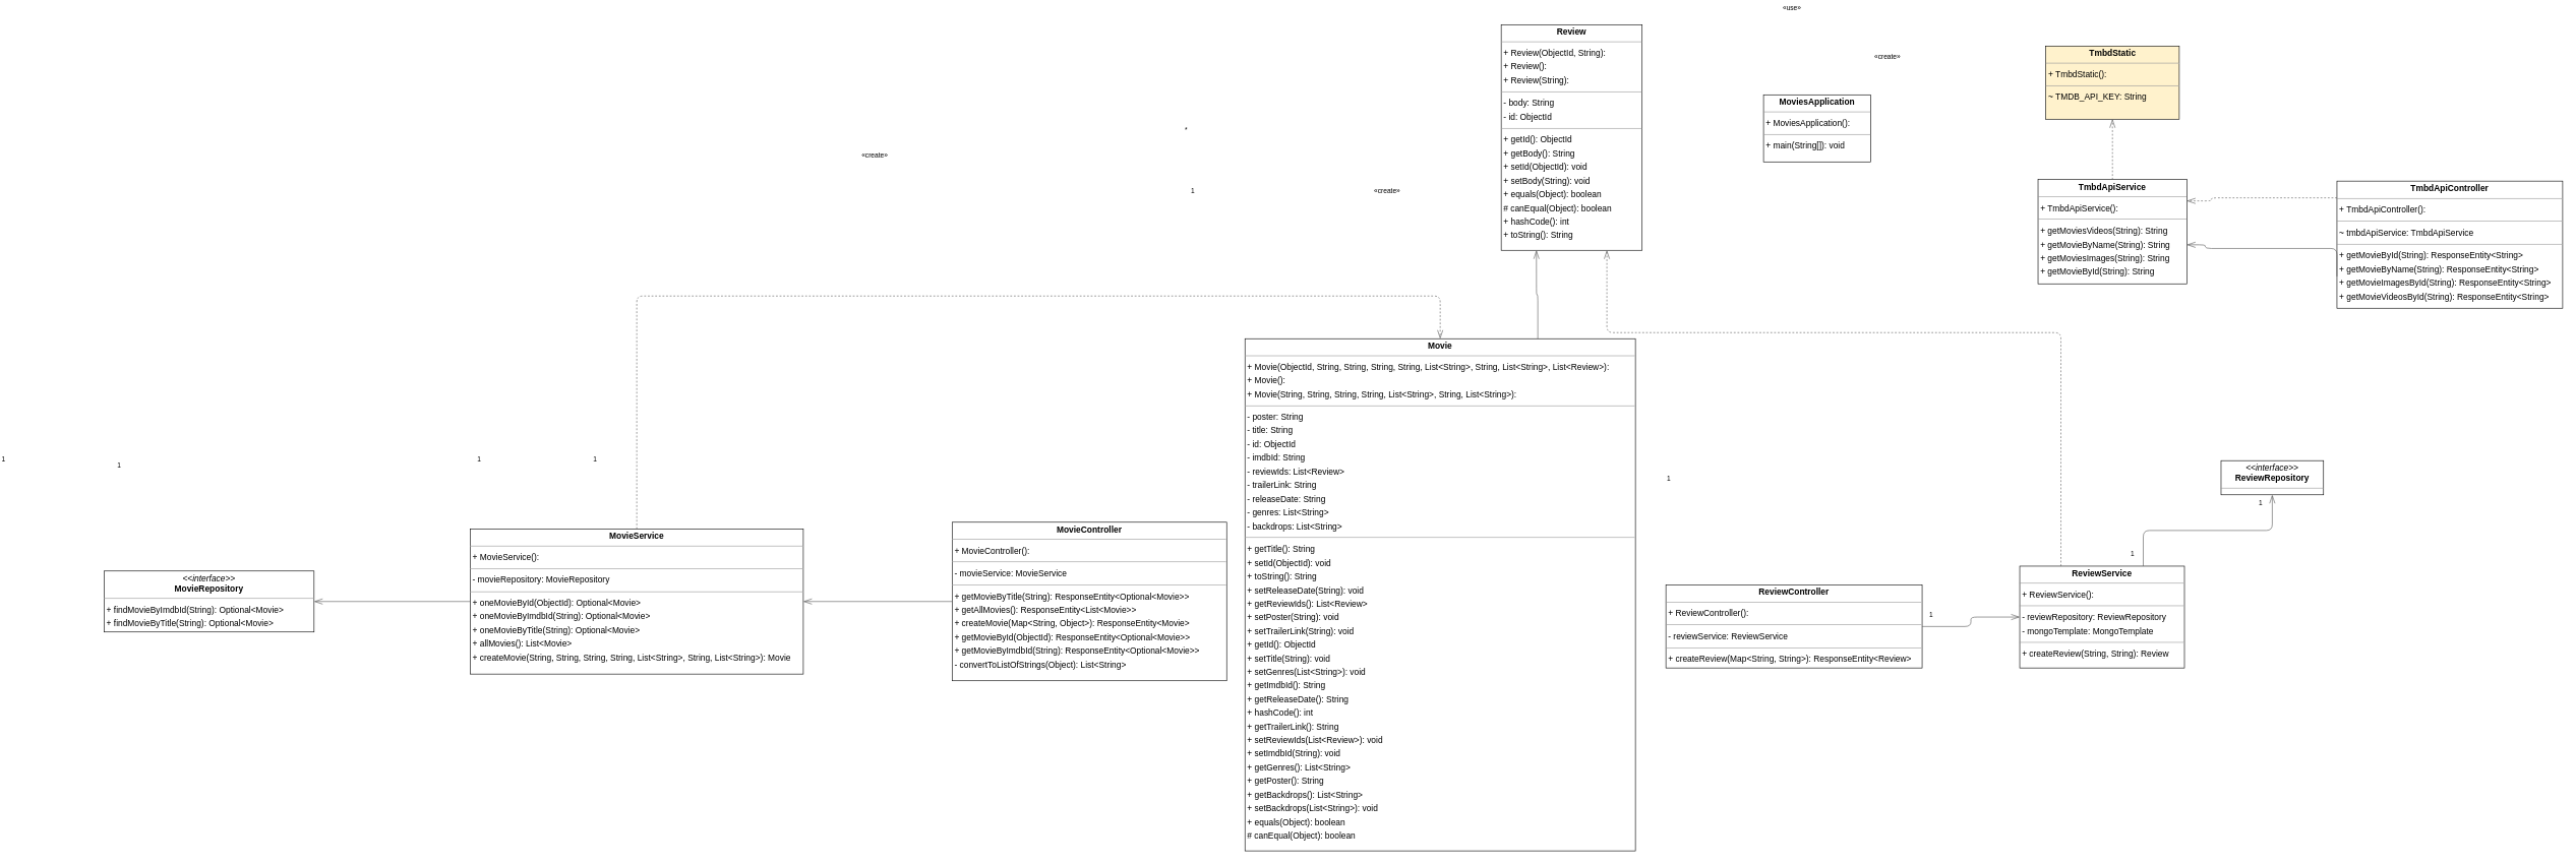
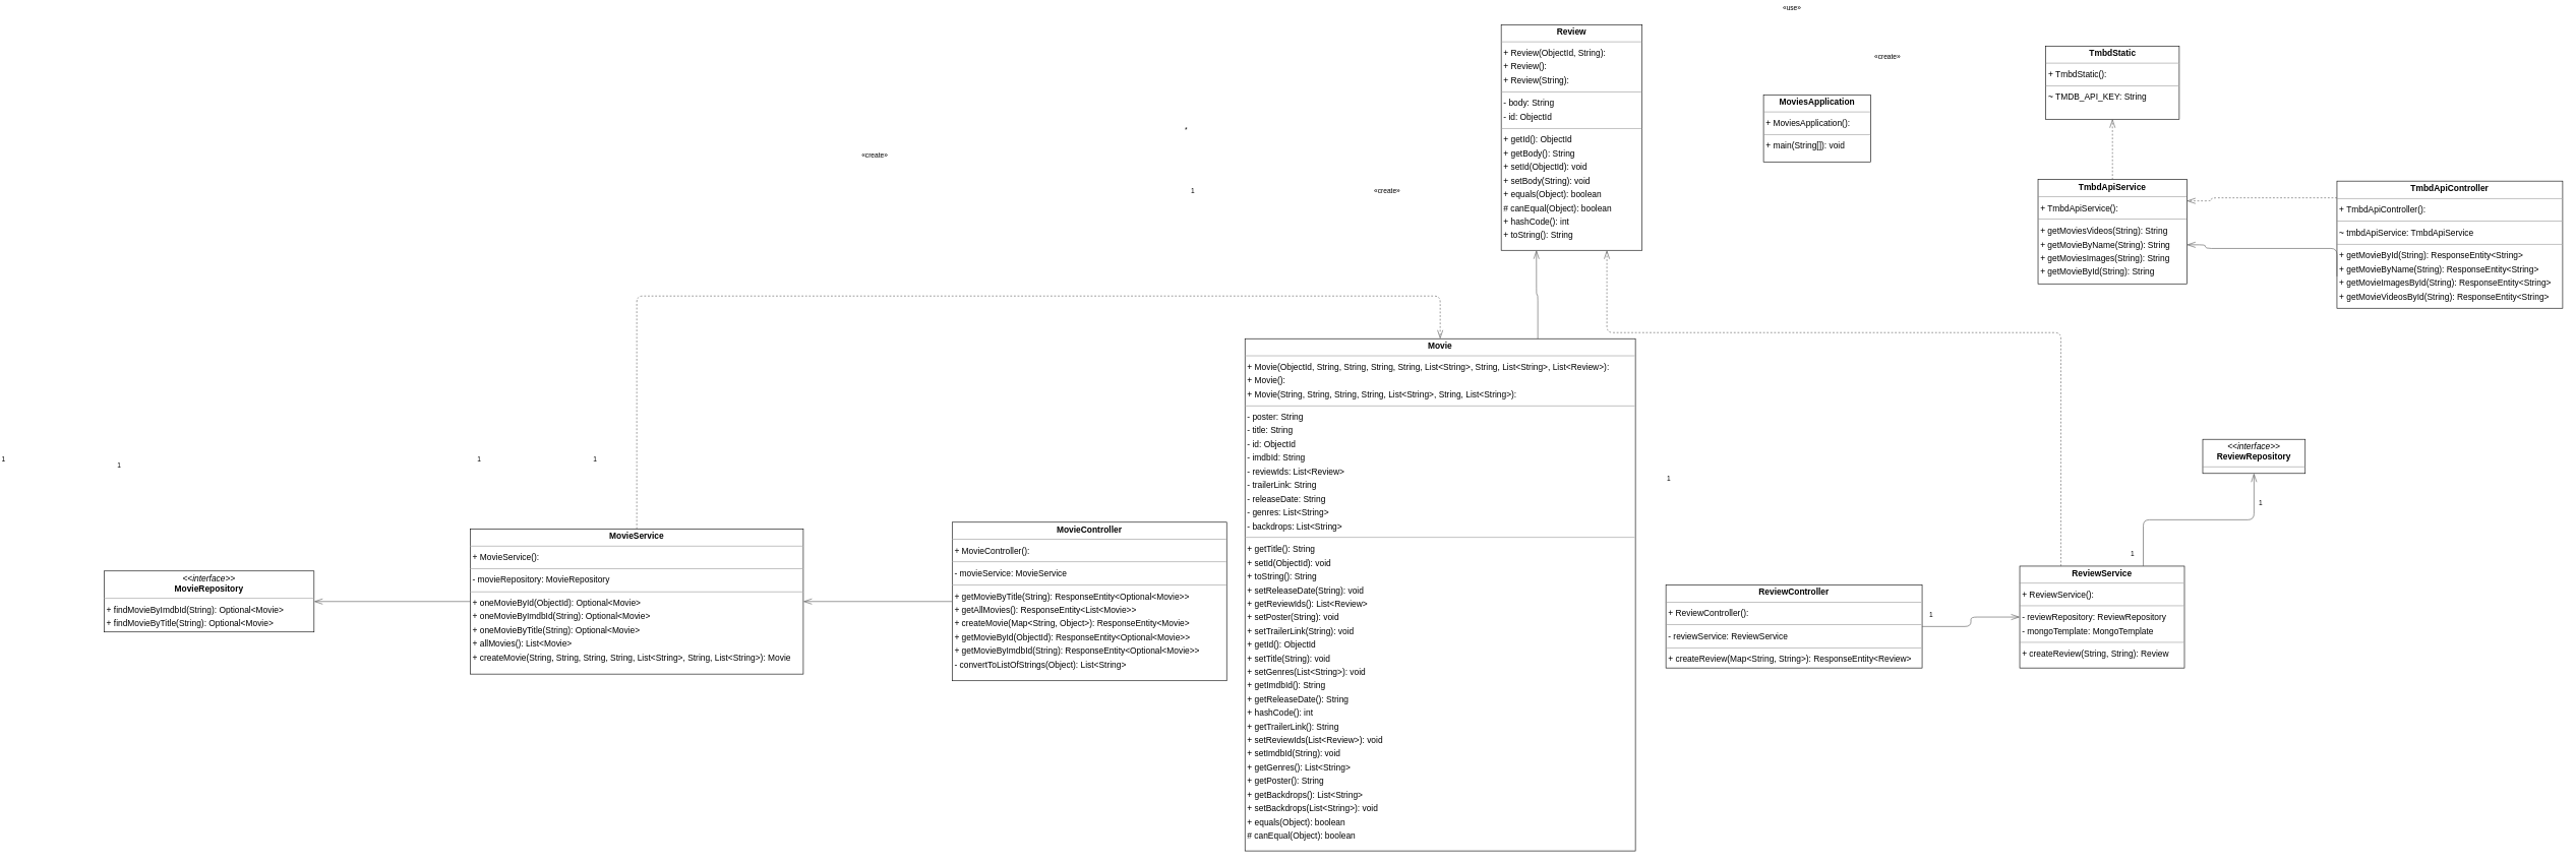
- <mxCell id="13" value="&lt;p style=&quot;margin:0px;margin-top:4px;text-align:center;&quot;&gt;&lt;b&gt;TmbdStatic&lt;/b&gt;&lt;/p&gt;&lt;hr size=&quot;1&quot;/&gt;&lt;p style=&quot;margin:0 0 0 4px;line-height:1.6;&quot;&gt;+ TmbdStatic(): &lt;/p&gt;&lt;hr size=&quot;1&quot;/&gt;&lt;p style=&quot;margin:0 0 0 4px;line-height:1.6;&quot;&gt;~ TMDB_API_KEY: String&lt;/p&gt;" style="verticalAlign=top;align=left;overflow=fill;fontSize=14;fontFamily=Helvetica;html=1;rounded=0;shadow=0;comic=0;labelBackgroundColor=none;strokeWidth=1;fillColor=#fff2cc;" parent="1" vertex="1"><mxGeometry x="3202.5" y="55" width="219" height="120" as="geometry" /></mxCell>
+ <mxCell id="13" value="&lt;p style=&quot;margin:0px;margin-top:4px;text-align:center;&quot;&gt;&lt;b&gt;TmbdStatic&lt;/b&gt;&lt;/p&gt;&lt;hr size=&quot;1&quot;/&gt;&lt;p style=&quot;margin:0 0 0 4px;line-height:1.6;&quot;&gt;+ TmbdStatic(): &lt;/p&gt;&lt;hr size=&quot;1&quot;/&gt;&lt;p style=&quot;margin:0 0 0 4px;line-height:1.6;&quot;&gt;~ TMDB_API_KEY: String&lt;/p&gt;" style="verticalAlign=top;align=left;overflow=fill;fontSize=14;fontFamily=Helvetica;html=1;rounded=0;shadow=0;comic=0;labelBackgroundColor=none;strokeWidth=1;" parent="1" vertex="1"><mxGeometry x="3202.5" y="55" width="219" height="120" as="geometry" /></mxCell>
- <mxCell id="9" value="&lt;p style=&quot;margin:0px;margin-top:4px;text-align:center;&quot;&gt;&lt;i&gt;&amp;lt;&amp;lt;interface&amp;gt;&amp;gt;&lt;/i&gt;&lt;br/&gt;&lt;b&gt;ReviewRepository&lt;/b&gt;&lt;/p&gt;&lt;hr size=&quot;1&quot;/&gt;" style="verticalAlign=top;align=left;overflow=fill;fontSize=14;fontFamily=Helvetica;html=1;rounded=0;shadow=0;comic=0;labelBackgroundColor=none;strokeWidth=1;" parent="1" vertex="1"><mxGeometry x="3490" y="735" width="168" height="56" as="geometry" /></mxCell>
+ <mxCell id="9" value="&lt;p style=&quot;margin:0px;margin-top:4px;text-align:center;&quot;&gt;&lt;i&gt;&amp;lt;&amp;lt;interface&amp;gt;&amp;gt;&lt;/i&gt;&lt;br/&gt;&lt;b&gt;ReviewRepository&lt;/b&gt;&lt;/p&gt;&lt;hr size=&quot;1&quot;/&gt;" style="verticalAlign=top;align=left;overflow=fill;fontSize=14;fontFamily=Helvetica;html=1;rounded=0;shadow=0;comic=0;labelBackgroundColor=none;strokeWidth=1;" parent="1" vertex="1"><mxGeometry x="3460" y="700" width="168" height="56" as="geometry" /></mxCell>
